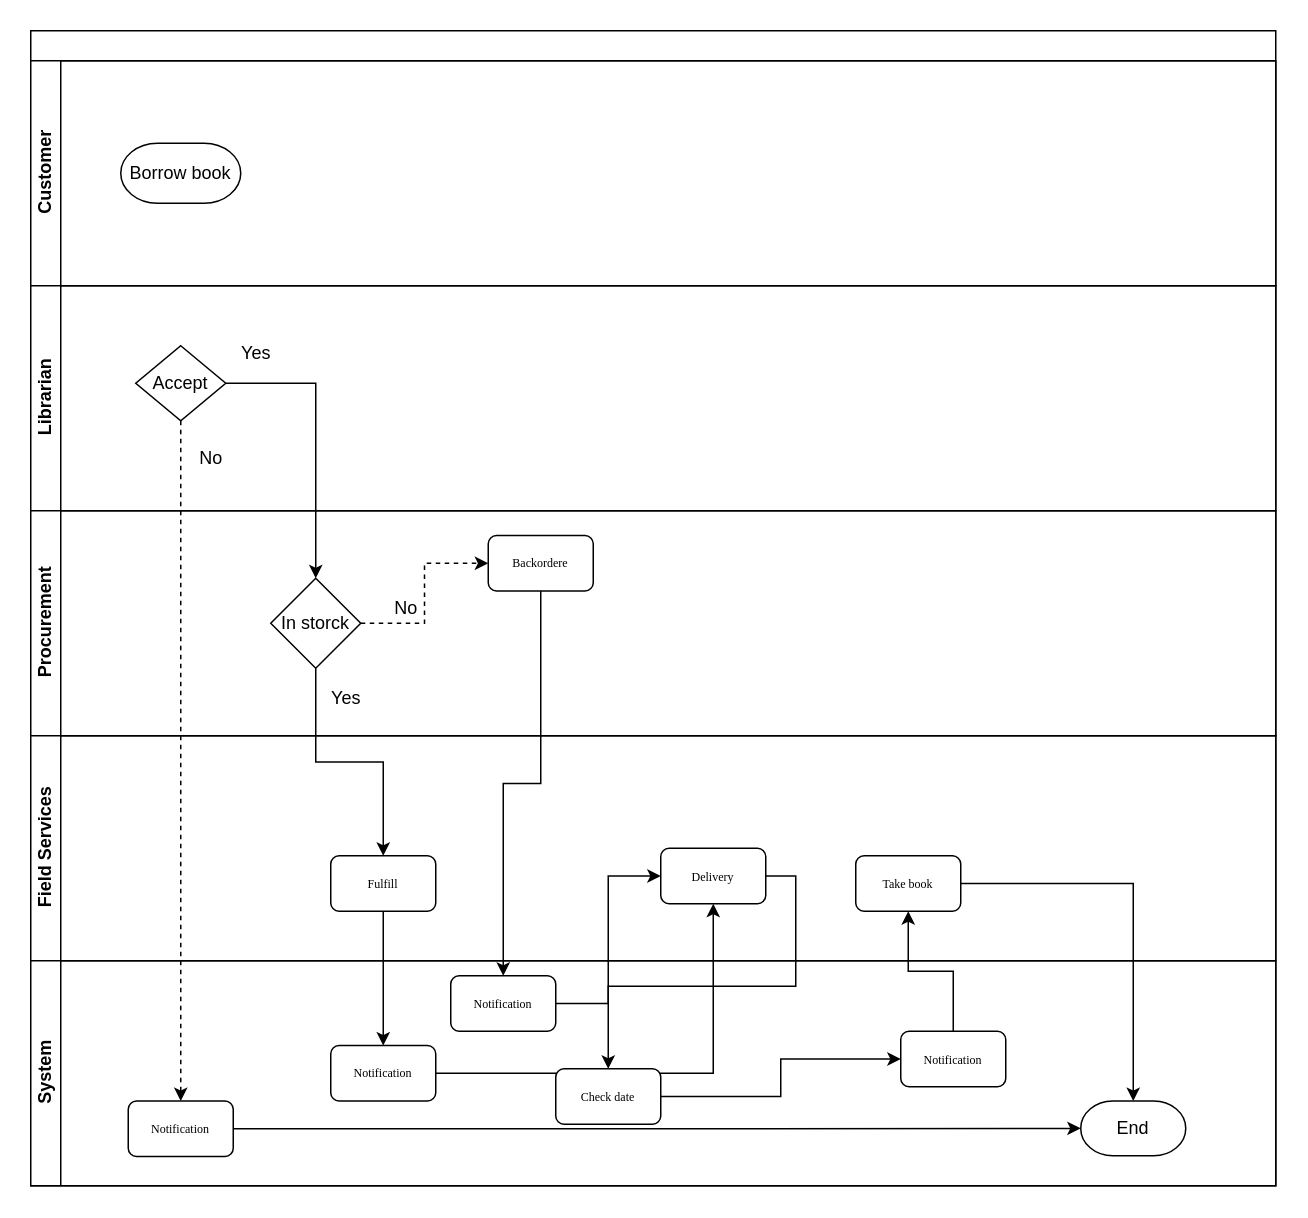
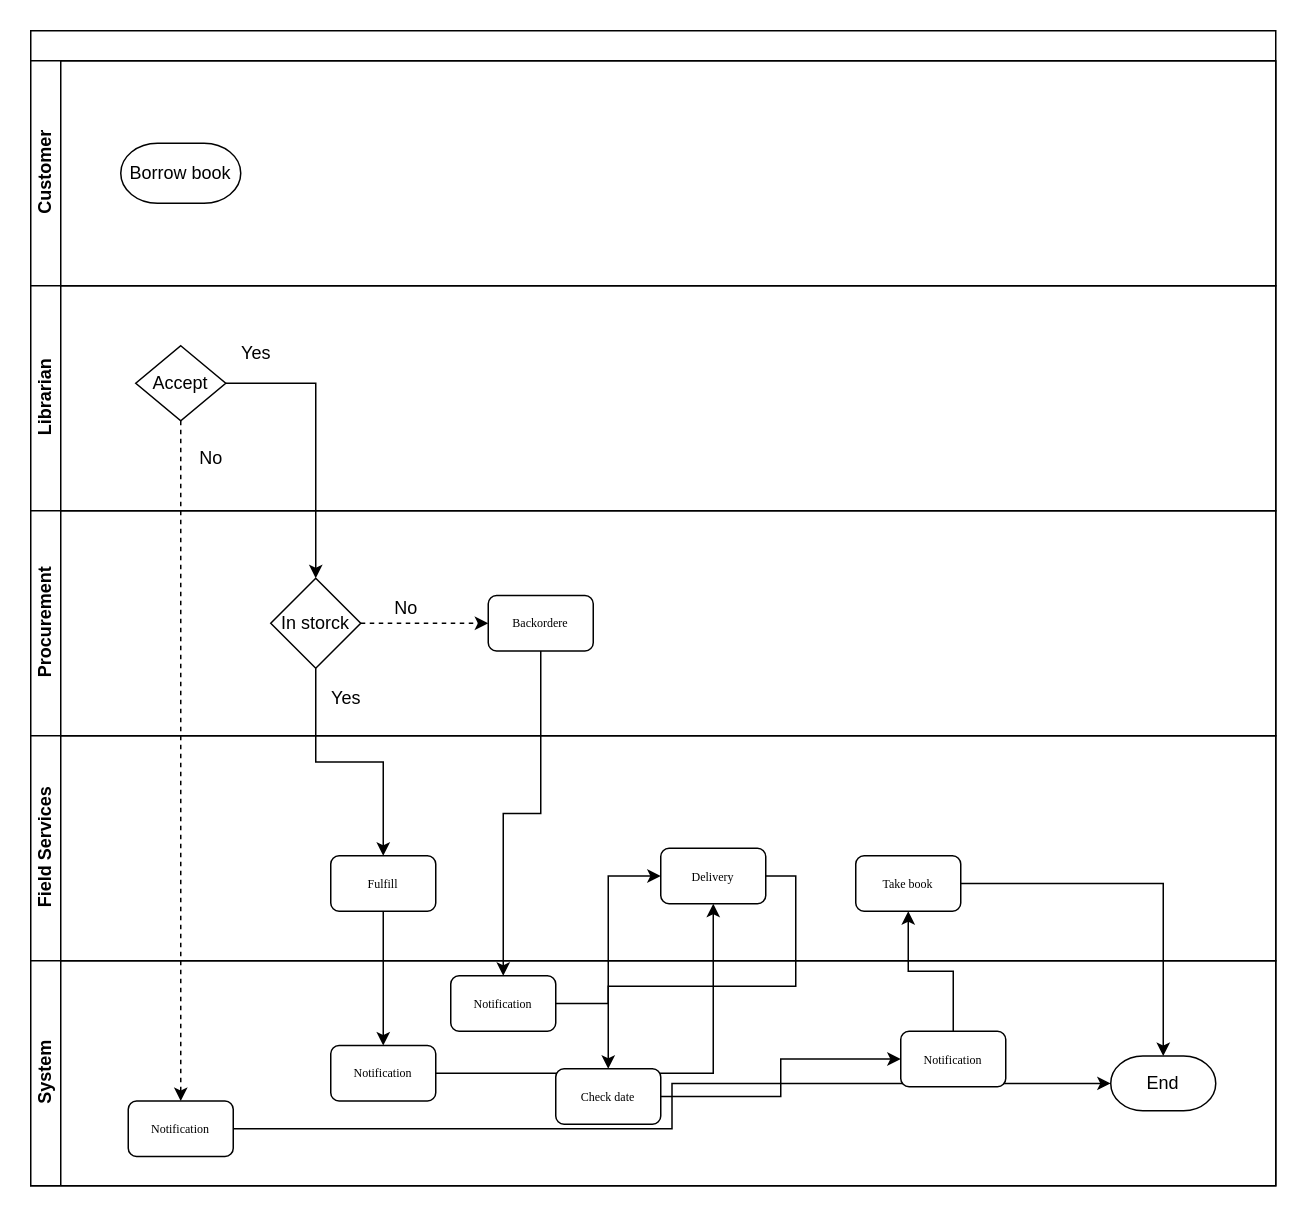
- <mxCell id="16" value="Backordere" style="rounded=1;whiteSpace=wrap;html=1;shadow=0;labelBackgroundColor=none;strokeWidth=1;fontFamily=Verdana;fontSize=8;align=center;" parent="12" vertex="1"><mxGeometry x="305" y="16.5" width="70" height="37" as="geometry" /></mxCell>
+ <mxCell id="16" value="Backordere" style="rounded=1;whiteSpace=wrap;html=1;shadow=0;labelBackgroundColor=none;strokeWidth=1;fontFamily=Verdana;fontSize=8;align=center;" parent="12" vertex="1"><mxGeometry x="305" y="56.5" width="70" height="37" as="geometry" /></mxCell>
- <mxCell id="35" value="End" style="strokeWidth=1;html=1;shape=mxgraph.flowchart.terminator;whiteSpace=wrap;" vertex="1" parent="28"><mxGeometry x="700" y="93.5" width="70" height="36.5" as="geometry" /></mxCell>
+ <mxCell id="35" value="End" style="strokeWidth=1;html=1;shape=mxgraph.flowchart.terminator;whiteSpace=wrap;" vertex="1" parent="28"><mxGeometry x="720" y="63.5" width="70" height="36.5" as="geometry" /></mxCell>
